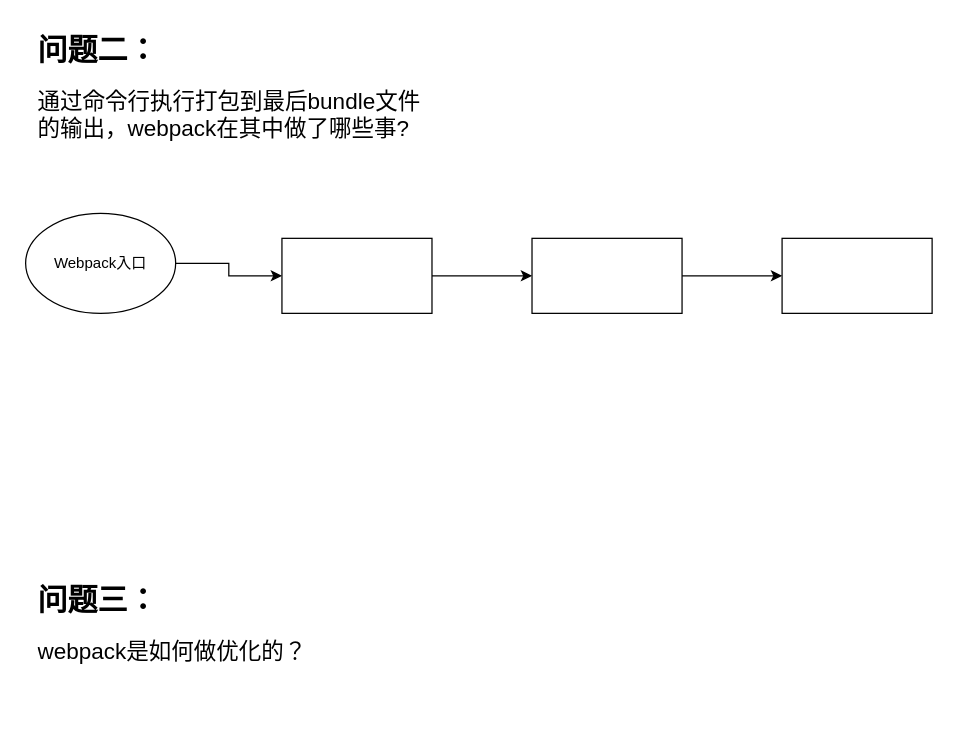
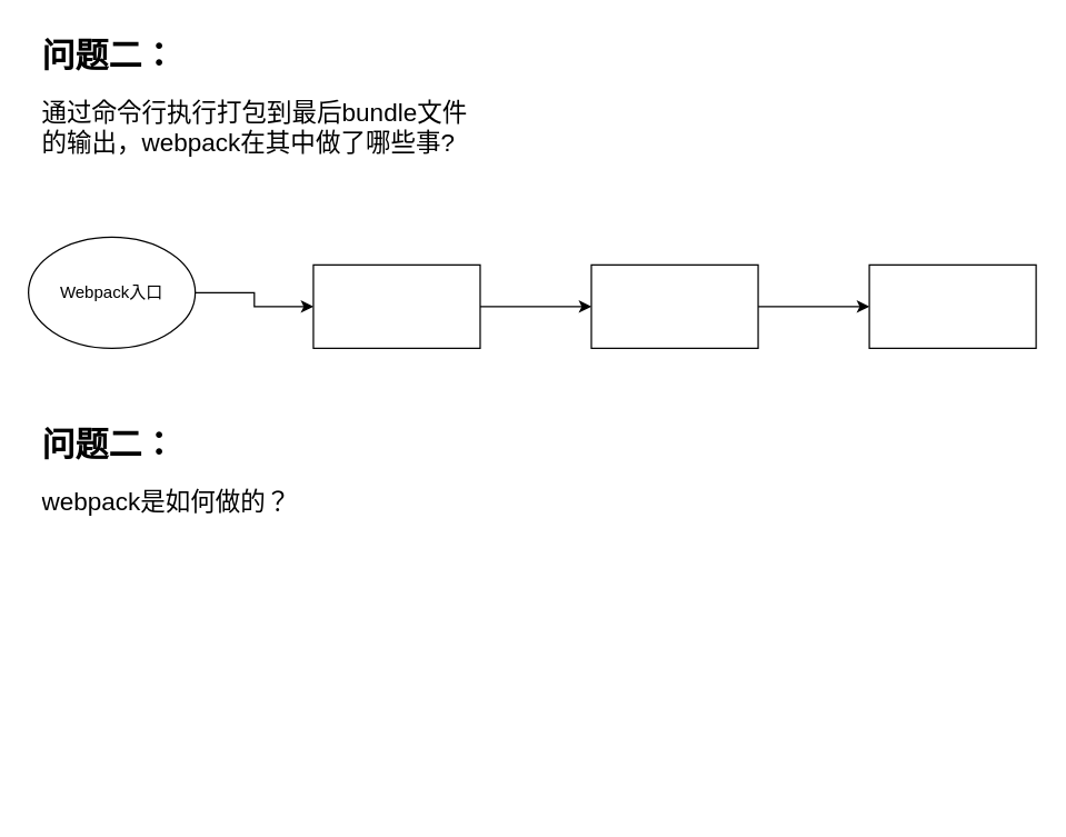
+ <mxCell id="10" value="&lt;h1&gt;问题二：&lt;/h1&gt;&lt;p&gt;&lt;span style=&quot;font-size: 18px;&quot;&gt;webpack是如何做的？&lt;/span&gt;&lt;/p&gt;" style="text;html=1;strokeColor=none;fillColor=none;spacing=5;spacingTop=-20;whiteSpace=wrap;overflow=hidden;rounded=0;" vertex="1" parent="1"><mxGeometry x="25" y="300" width="330" height="120" as="geometry" /></mxCell>
- <mxCell id="11" value="&lt;h1&gt;问题三：&lt;/h1&gt;&lt;p&gt;&lt;span style=&quot;font-size: 18px;&quot;&gt;webpack是如何做优化的？&lt;/span&gt;&lt;/p&gt;" style="text;html=1;strokeColor=none;fillColor=none;spacing=5;spacingTop=-20;whiteSpace=wrap;overflow=hidden;rounded=0;" vertex="1" parent="1"><mxGeometry x="25" y="460" width="330" height="120" as="geometry" /></mxCell>
